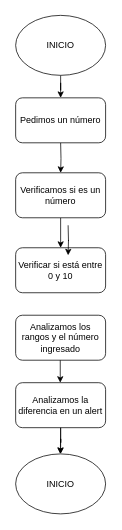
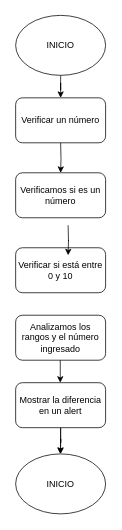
- <mxCell id="5" value="Pedimos un número" style="rounded=1;whiteSpace=wrap;html=1;" vertex="1" parent="1"><mxGeometry x="20" y="130" width="120" height="60" as="geometry" /></mxCell>
+ <mxCell id="5" value="Verificar un número" style="rounded=1;whiteSpace=wrap;html=1;" vertex="1" parent="1"><mxGeometry x="20" y="130" width="120" height="60" as="geometry" /></mxCell>
- <mxCell id="3" value="" style="edgeStyle=orthogonalEdgeStyle;rounded=0;orthogonalLoop=1;jettySize=auto;html=1;" edge="1" parent="1" source="4" target="6"><mxGeometry relative="1" as="geometry" /></mxCell>
- <mxCell id="12" value="Analizamos la diferencia en un alert" style="rounded=1;whiteSpace=wrap;html=1;" vertex="1" parent="1"><mxGeometry x="20" y="510" width="120" height="60" as="geometry" /></mxCell>
+ <mxCell id="12" value="Mostrar la diferencia en un alert" style="rounded=1;whiteSpace=wrap;html=1;" vertex="1" parent="1"><mxGeometry x="20" y="510" width="120" height="60" as="geometry" /></mxCell>
